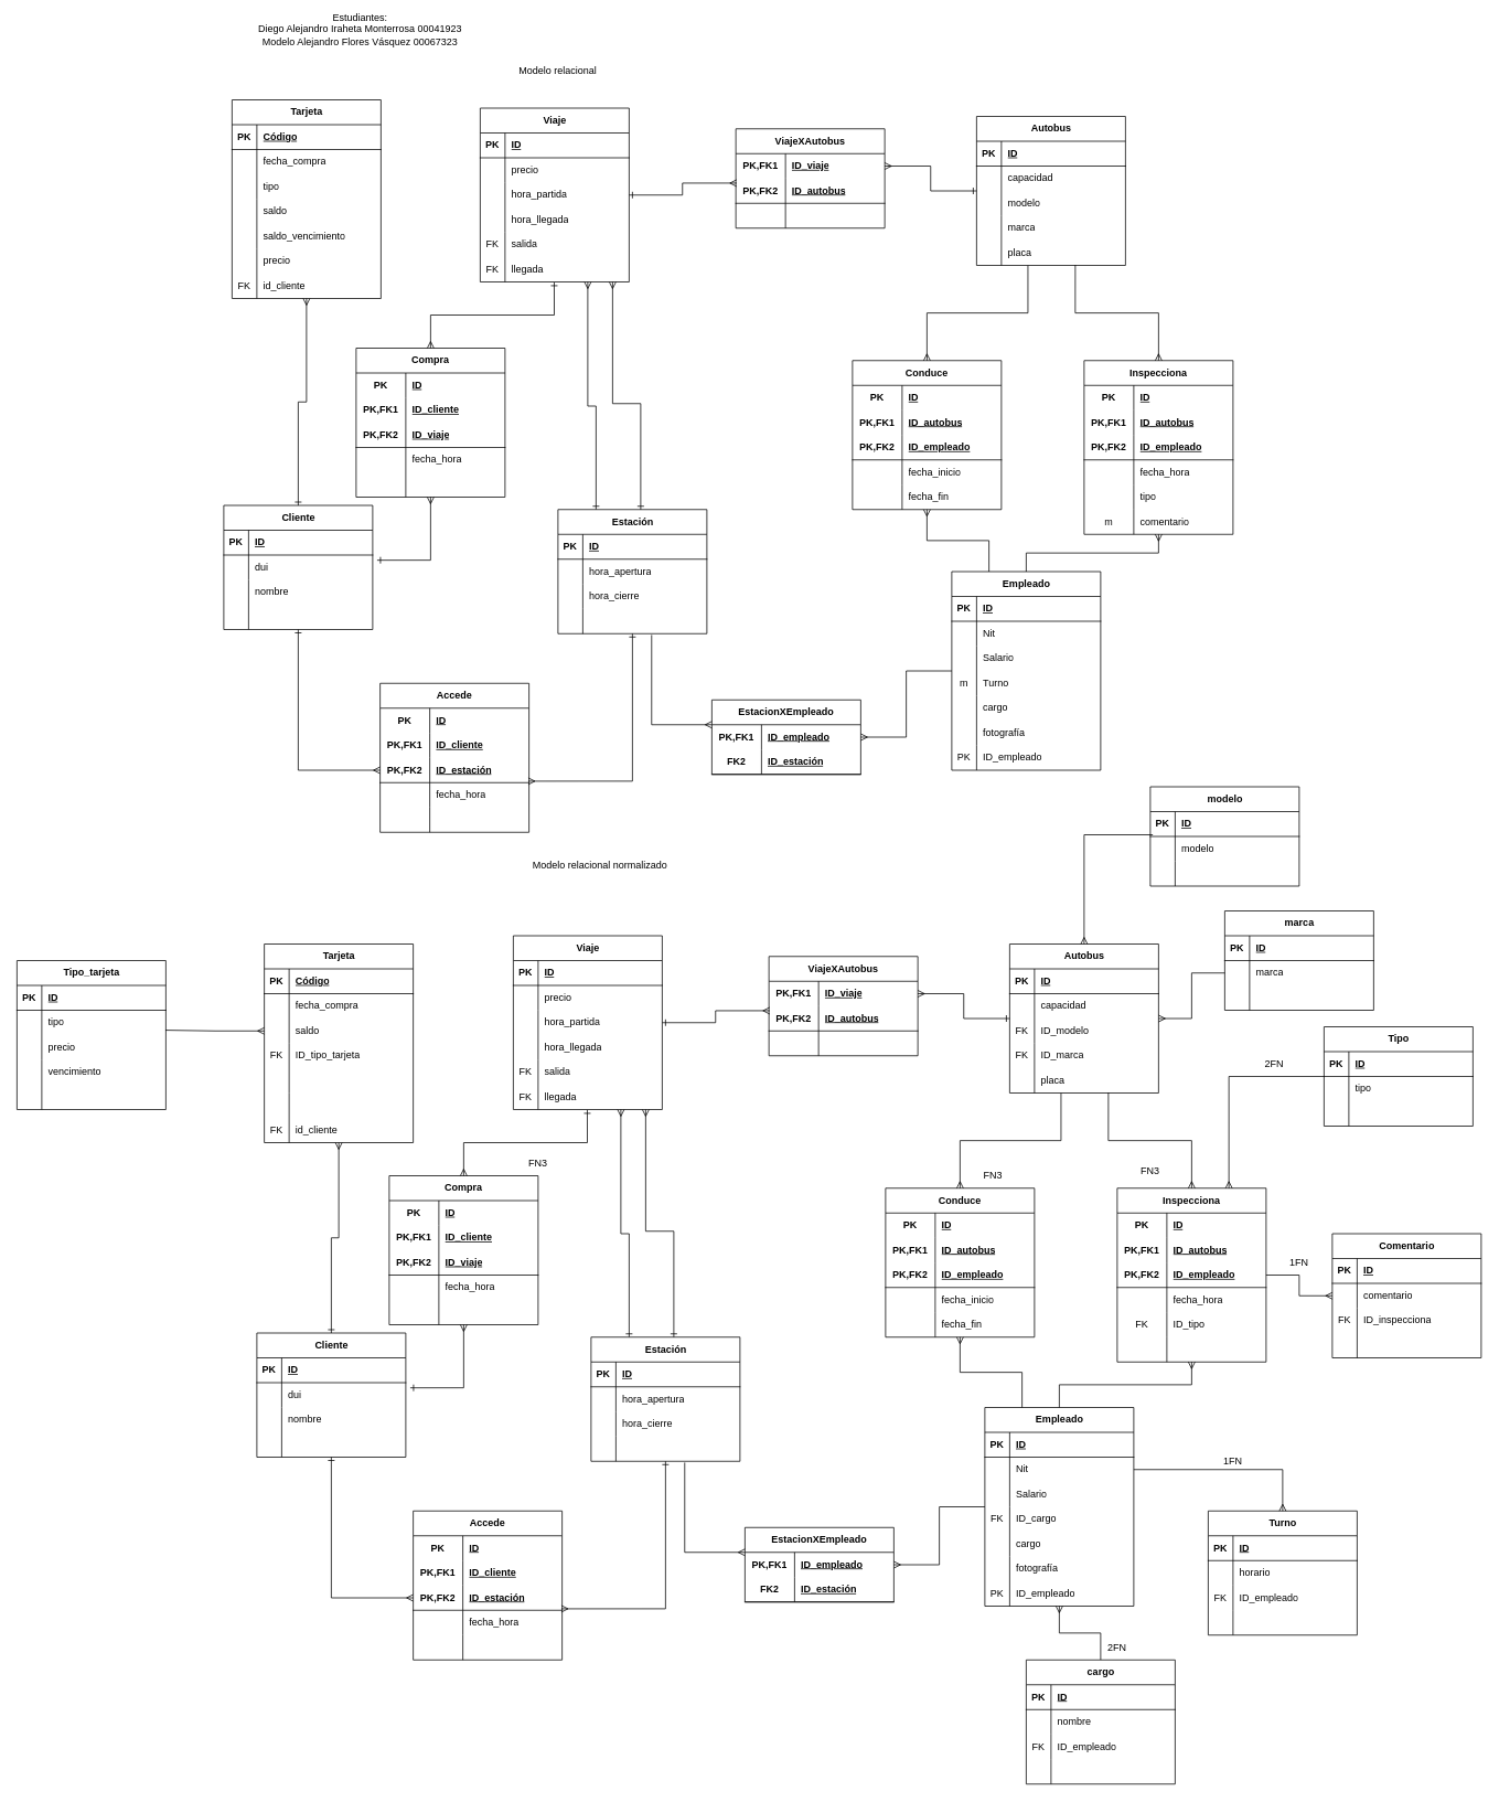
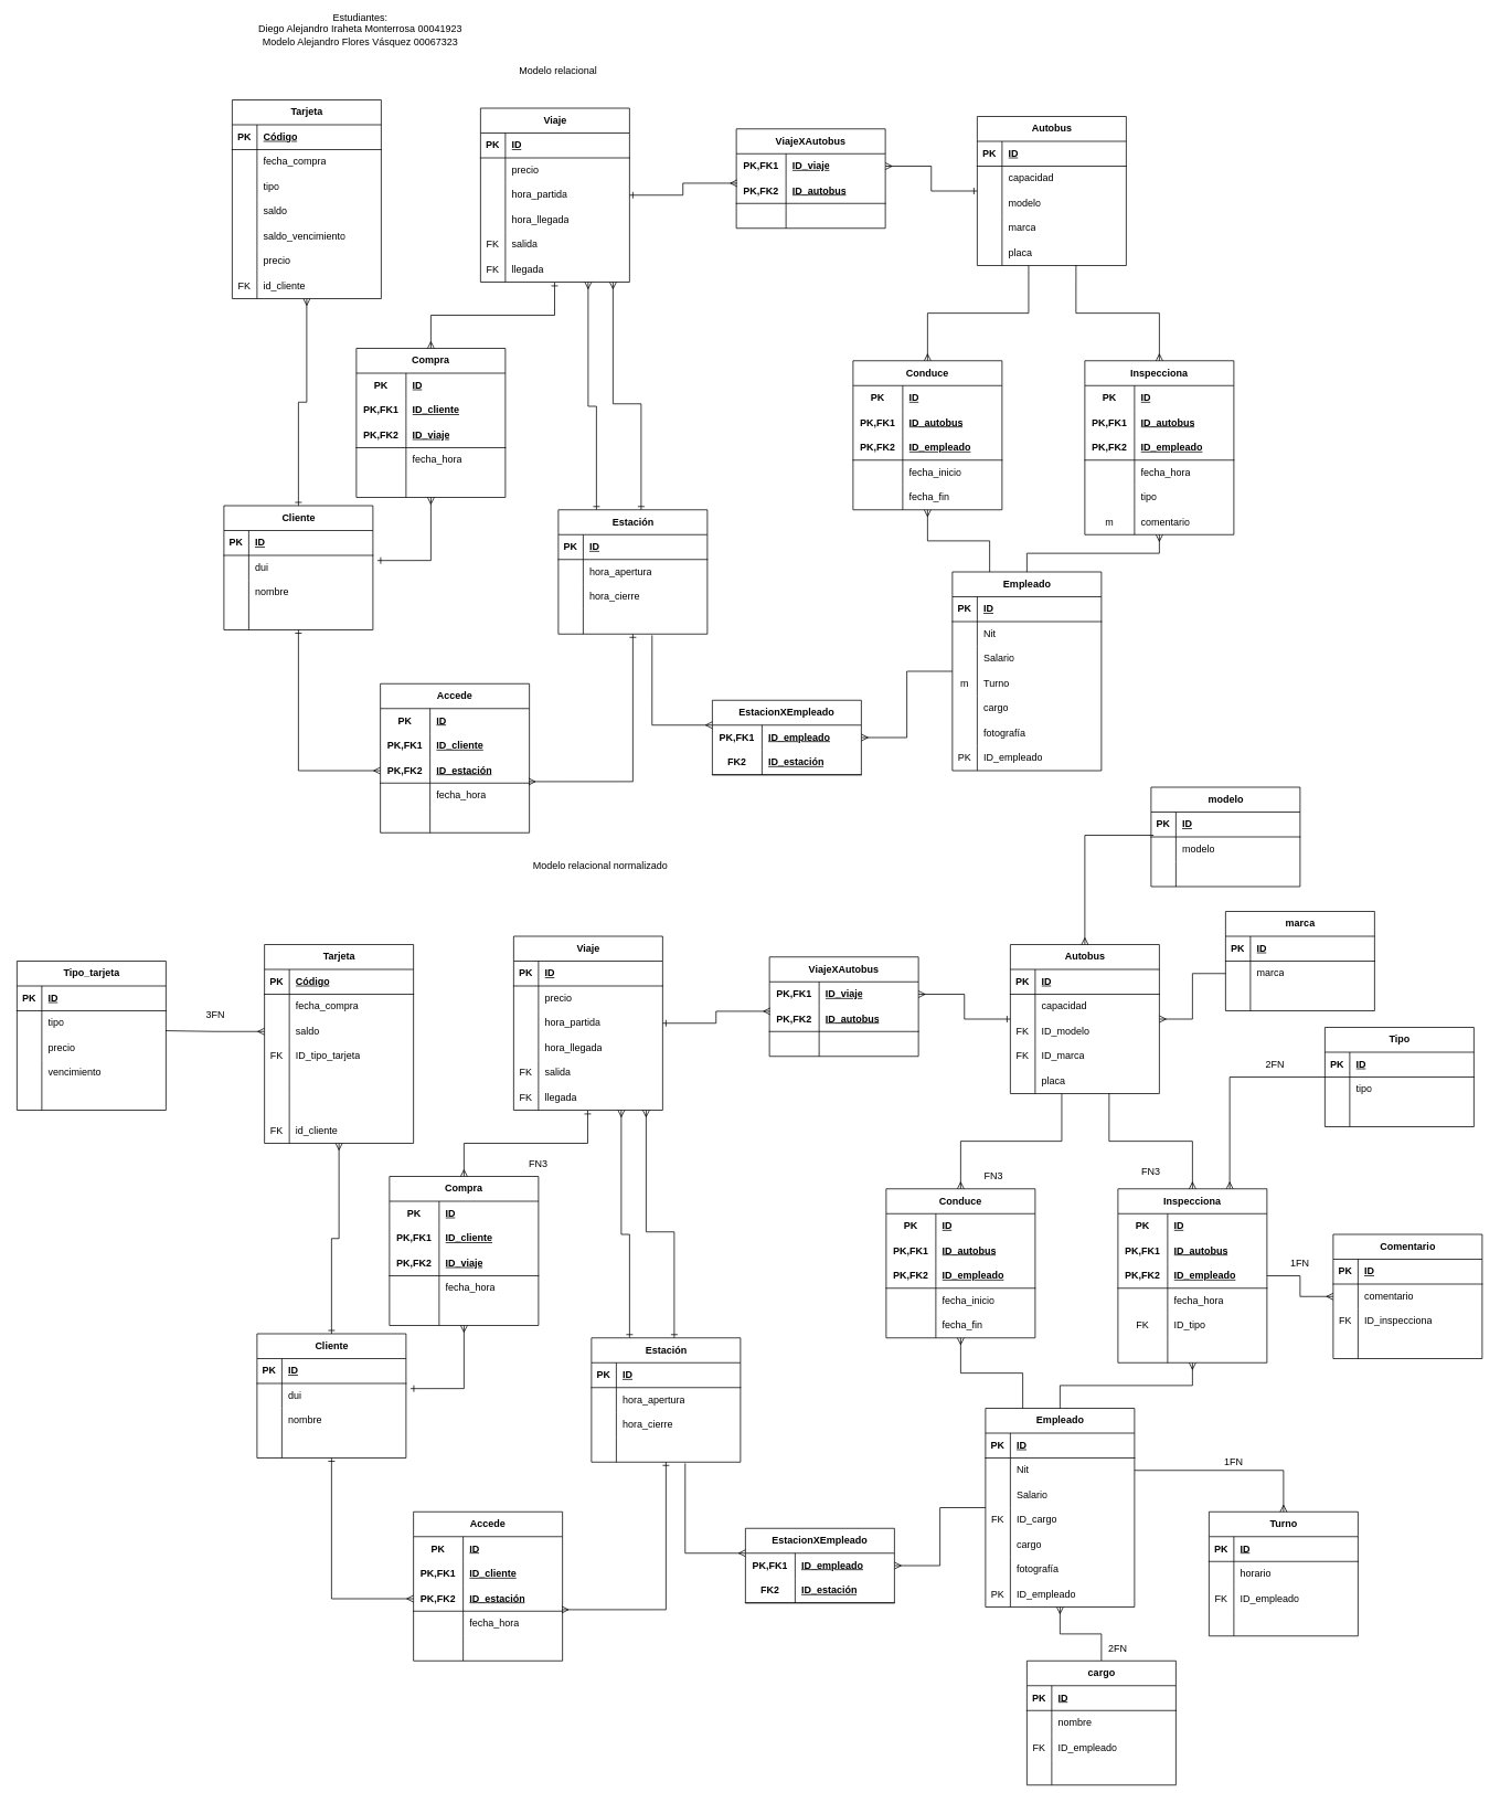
+ <mxCell id="488" value="3FN" style="text;html=1;align=center;verticalAlign=middle;whiteSpace=wrap;rounded=0;" vertex="1" parent="1"><mxGeometry x="230" y="1210" width="60" height="30" as="geometry" /></mxCell>
